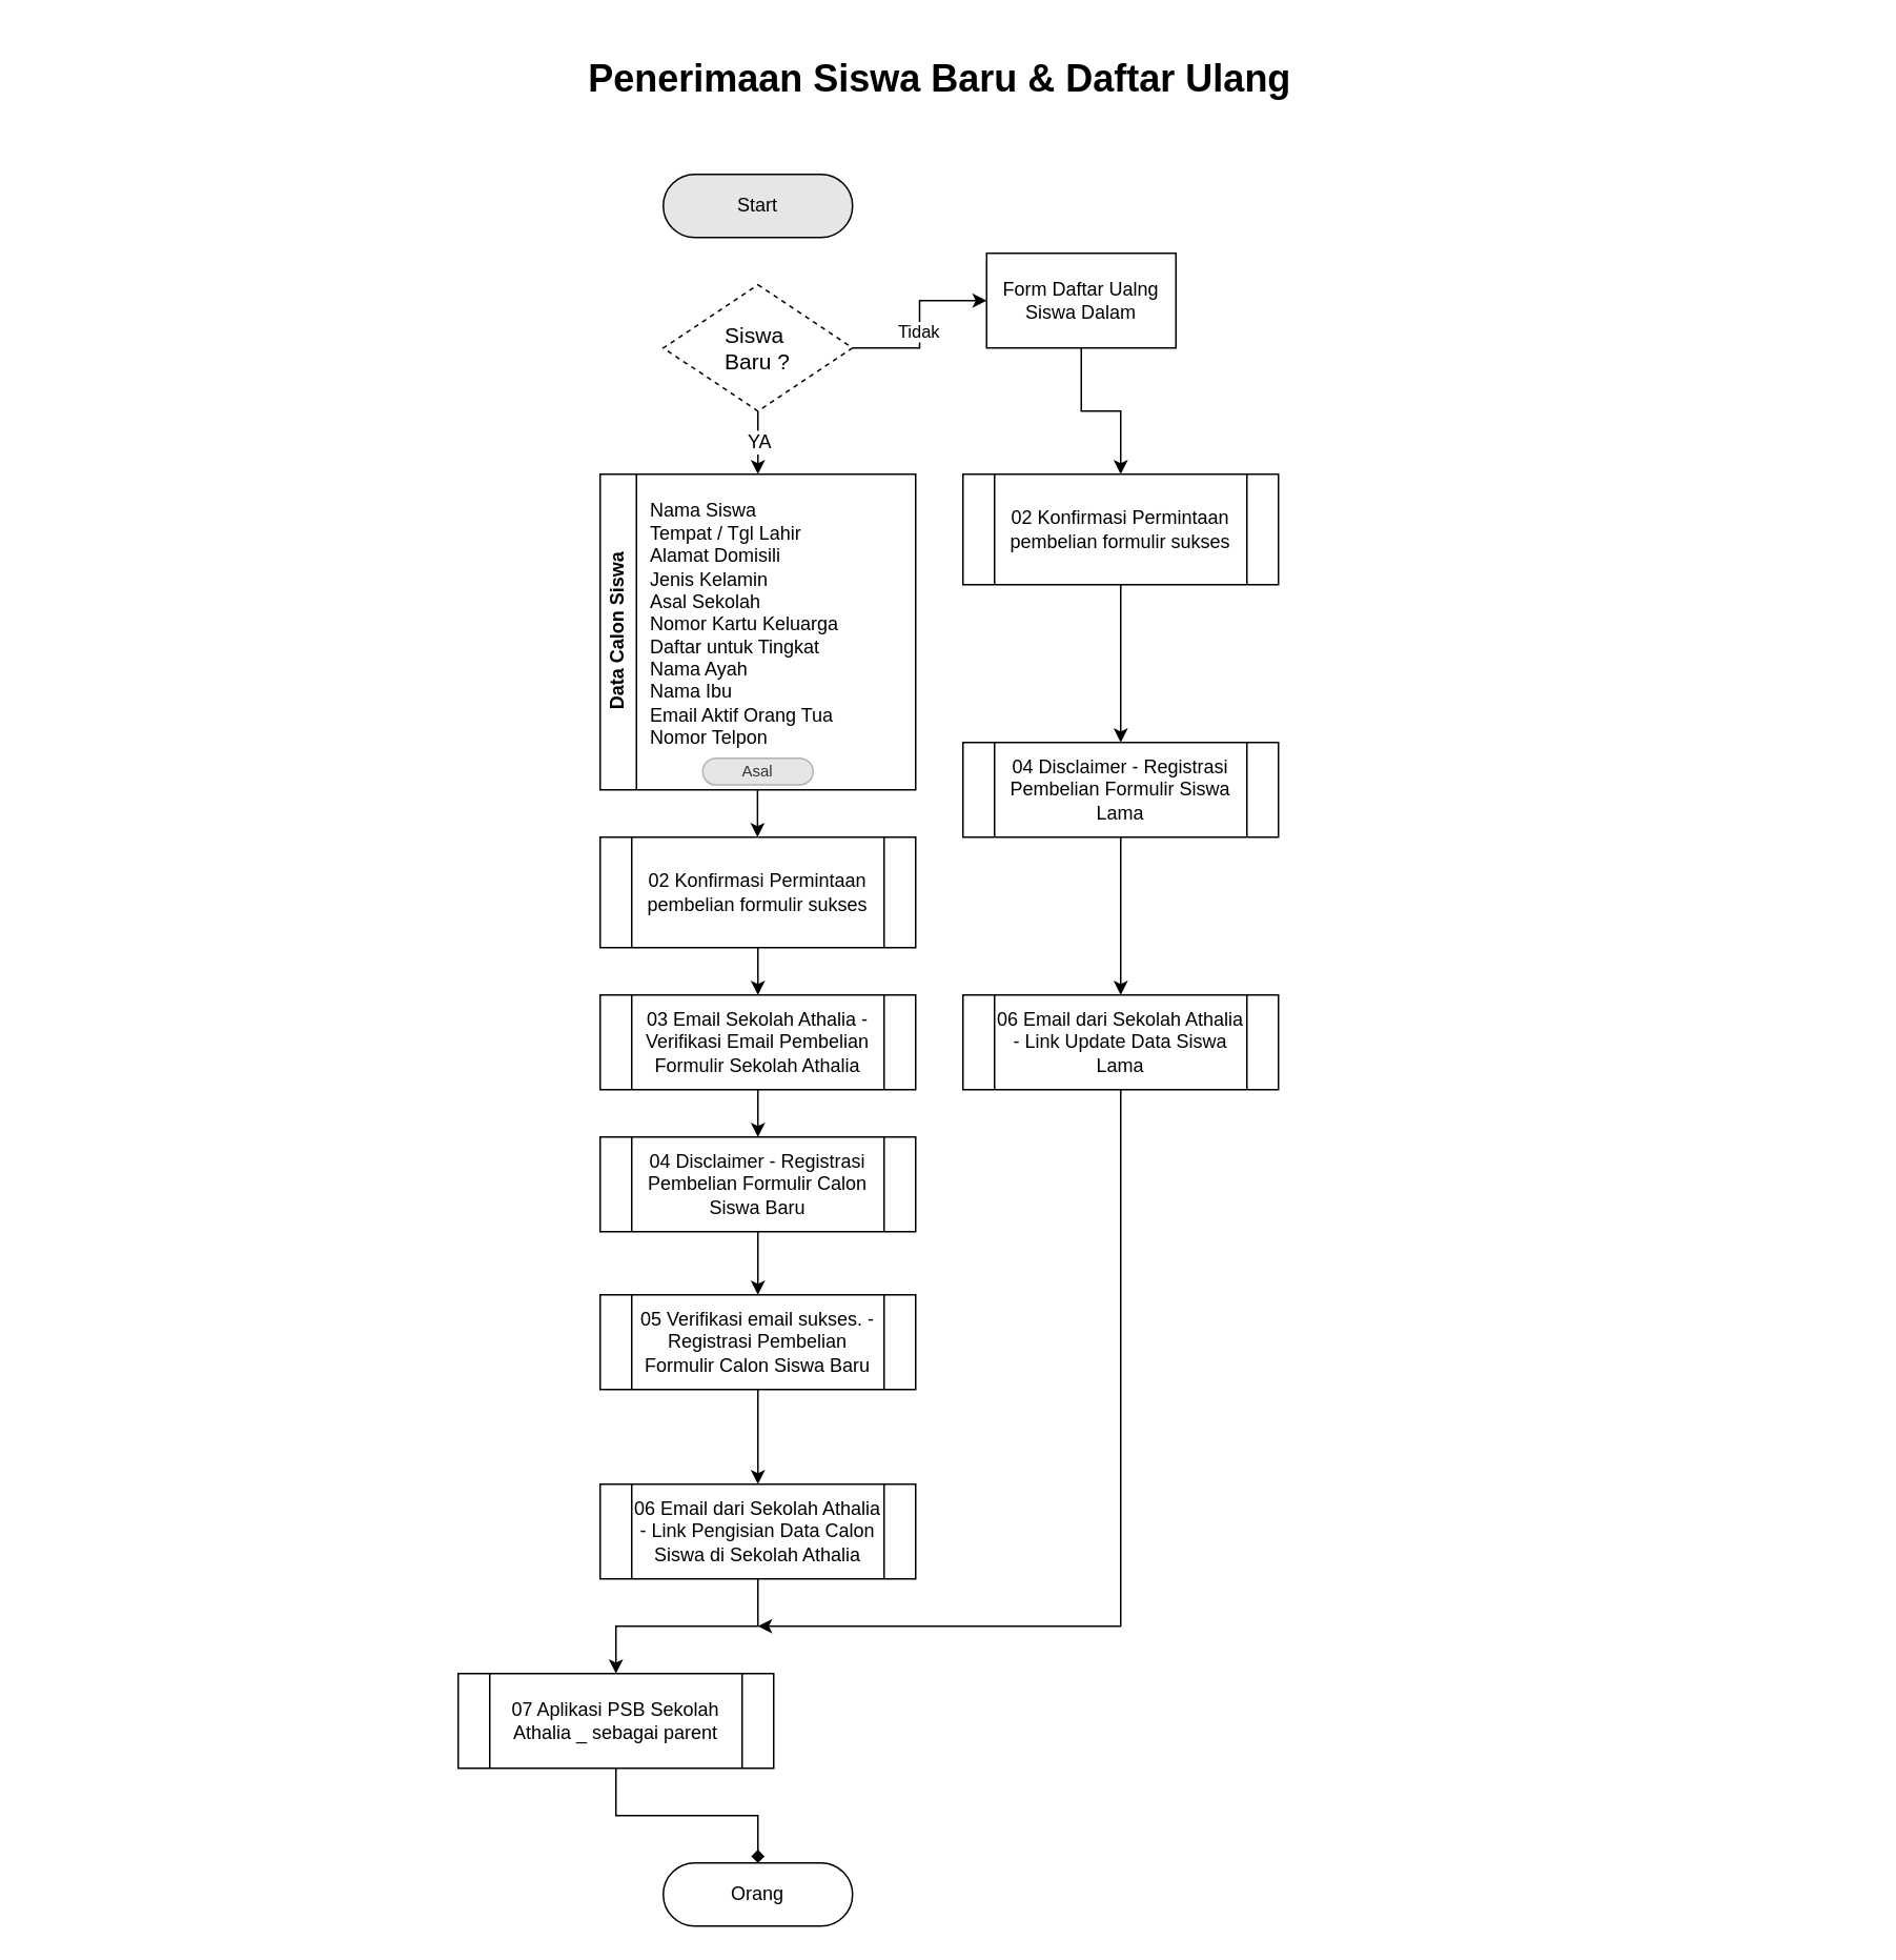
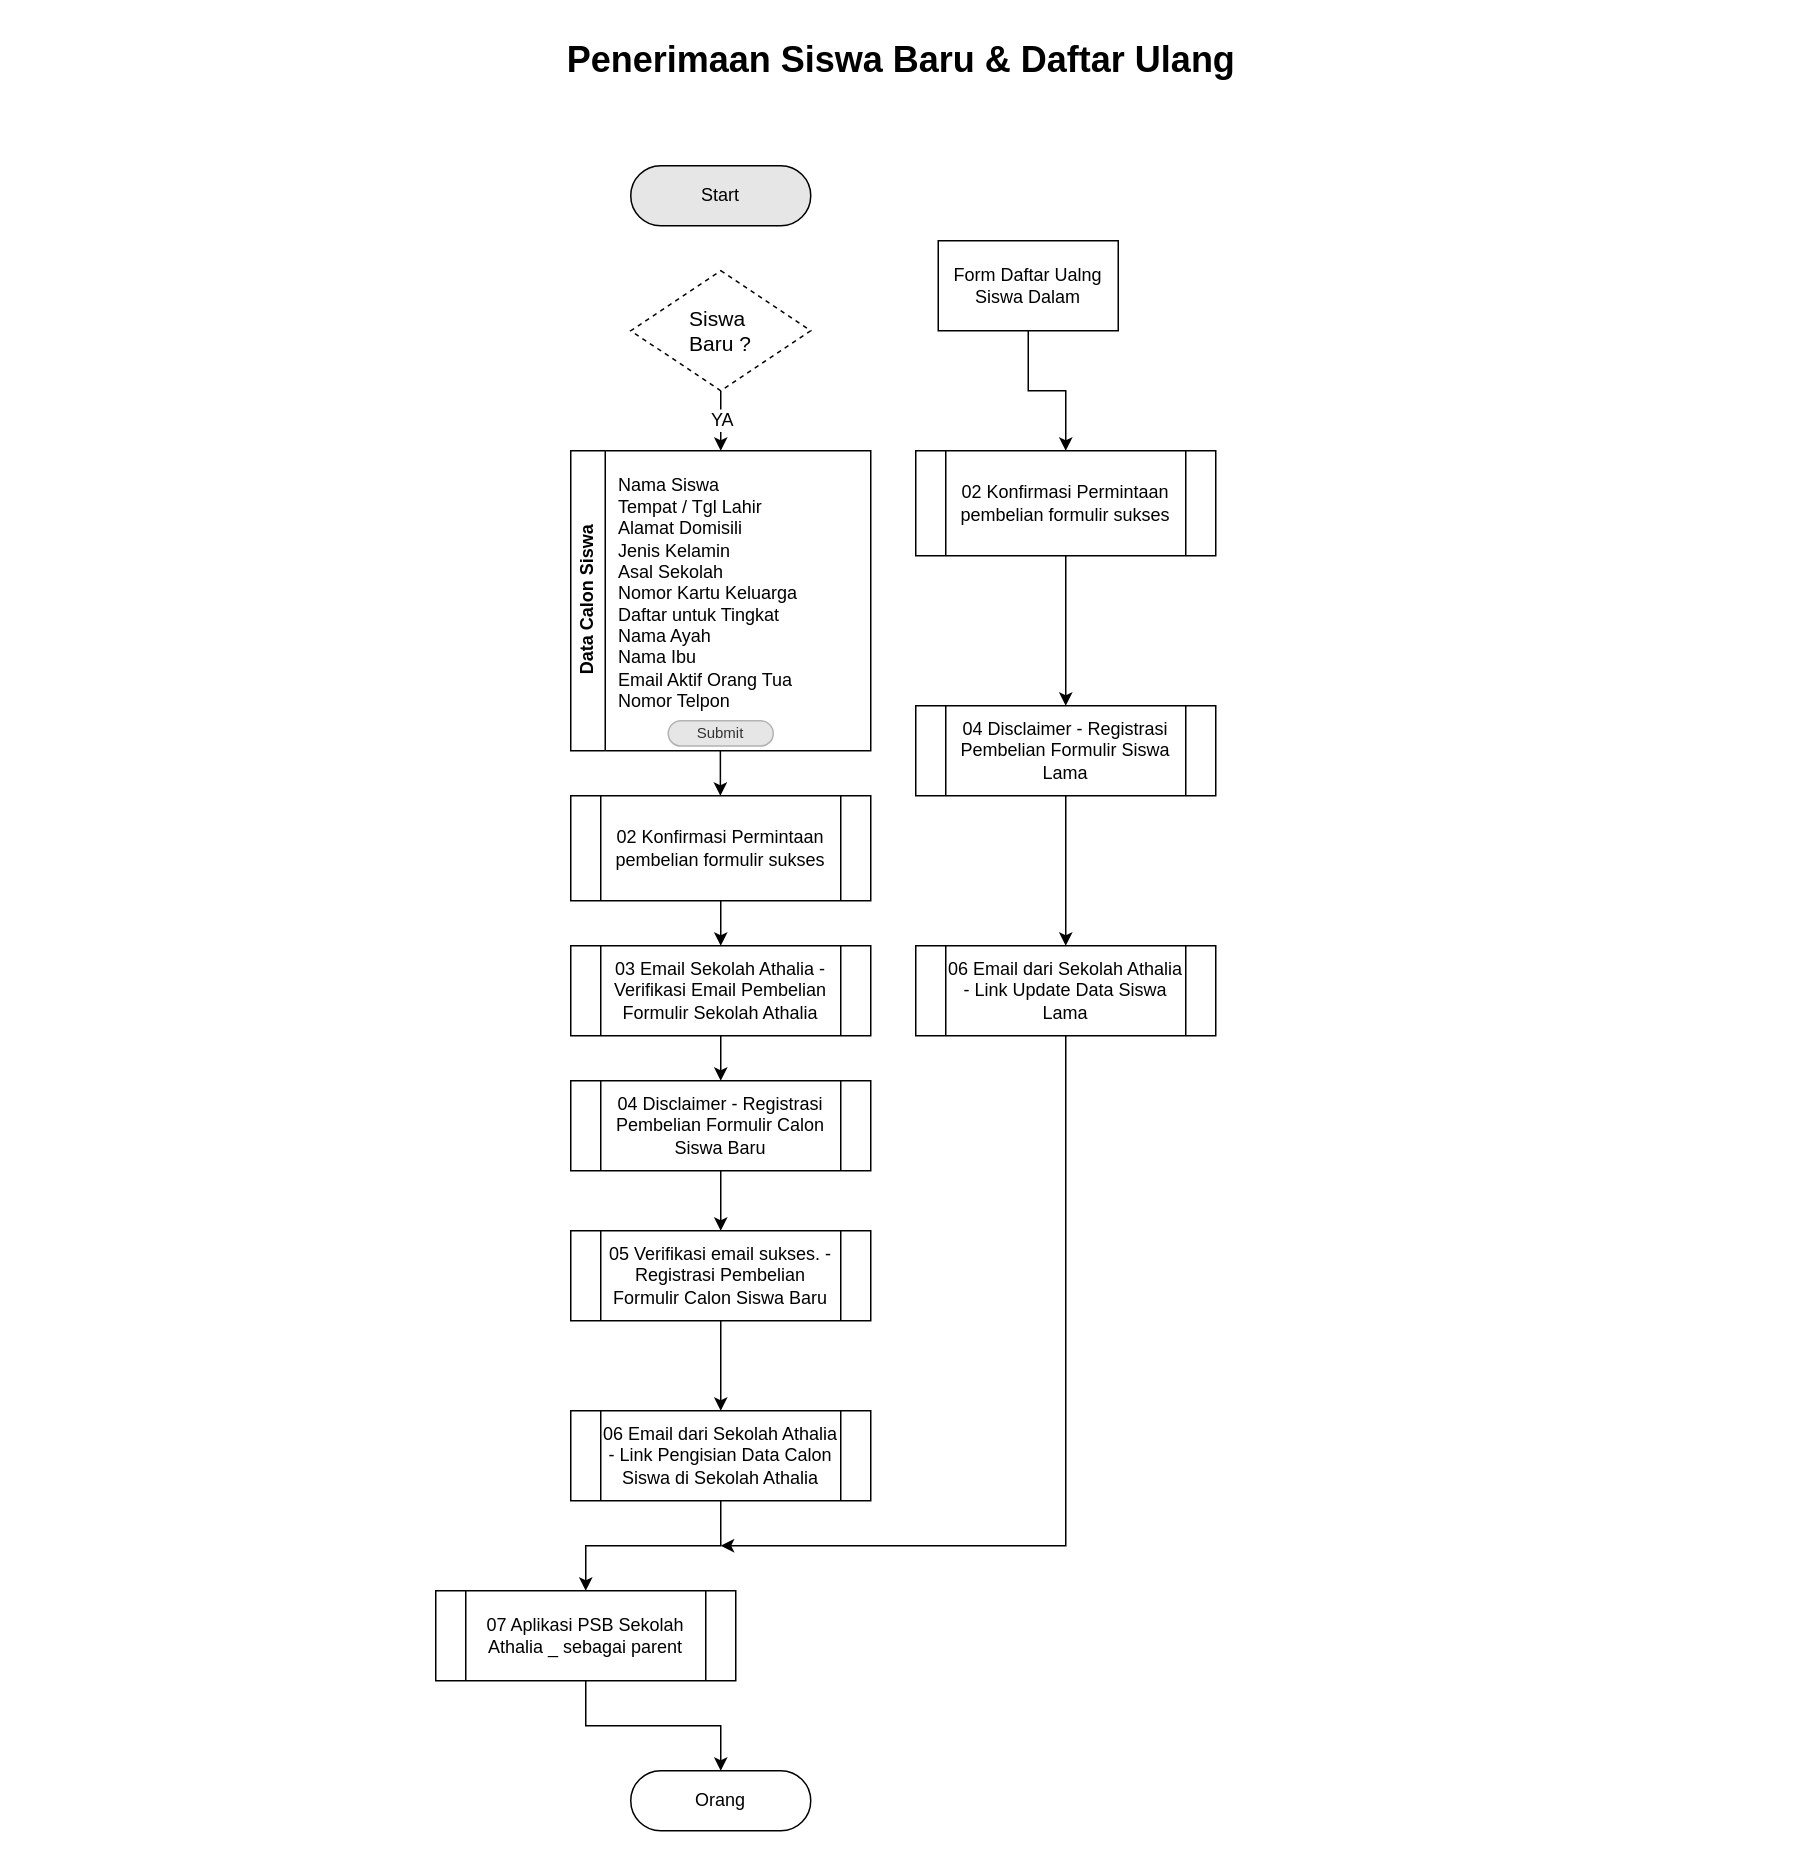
- <mxCell id="2" value="Penerimaan Siswa Baru &amp;amp; Daftar Ulang" style="text;strokeColor=none;fillColor=none;html=1;fontSize=24;fontStyle=1;verticalAlign=middle;align=center;" parent="1" vertex="1"><mxGeometry x="15" y="30" width="1160" height="40" as="geometry" /></mxCell>
+ <mxCell id="2" value="Penerimaan Siswa Baru &amp;amp; Daftar Ulang" style="text;strokeColor=none;fillColor=none;html=1;fontSize=24;fontStyle=1;verticalAlign=middle;align=center;" parent="1" vertex="1"><mxGeometry x="20" y="20" width="1160" height="40" as="geometry" /></mxCell>
- <mxCell id="5" value="" style="edgeStyle=orthogonalEdgeStyle;rounded=0;orthogonalLoop=1;jettySize=auto;html=1;" edge="1" parent="1" source="7" target="20"><mxGeometry relative="1" as="geometry" /></mxCell>
- <mxCell id="6" value="Tidak" style="edgeLabel;html=1;align=center;verticalAlign=middle;resizable=0;points=[];" vertex="1" connectable="0" parent="5"><mxGeometry x="-0.073" y="1" relative="1" as="geometry"><mxPoint as="offset" /></mxGeometry></mxCell>
- <mxCell id="11" value="Asal" style="rounded=1;html=1;shadow=0;dashed=0;whiteSpace=wrap;fontSize=10;fillColor=#E6E6E6;align=center;strokeColor=#B3B3B3;fontColor=#333333;arcSize=50;" vertex="1" parent="9"><mxGeometry x="65" y="180" width="70" height="16.88" as="geometry" /></mxCell>
+ <mxCell id="11" value="Submit" style="rounded=1;html=1;shadow=0;dashed=0;whiteSpace=wrap;fontSize=10;fillColor=#E6E6E6;align=center;strokeColor=#B3B3B3;fontColor=#333333;arcSize=50;" vertex="1" parent="9"><mxGeometry x="65" y="180" width="70" height="16.88" as="geometry" /></mxCell>
- <mxCell id="25" value="" style="edgeStyle=orthogonalEdgeStyle;rounded=0;orthogonalLoop=1;jettySize=auto;html=1;endArrow=diamond;" edge="1" parent="1" source="26" target="33"><mxGeometry relative="1" as="geometry" /></mxCell>
+ <mxCell id="25" value="" style="edgeStyle=orthogonalEdgeStyle;rounded=0;orthogonalLoop=1;jettySize=auto;html=1;" edge="1" parent="1" source="26" target="33"><mxGeometry relative="1" as="geometry" /></mxCell>
